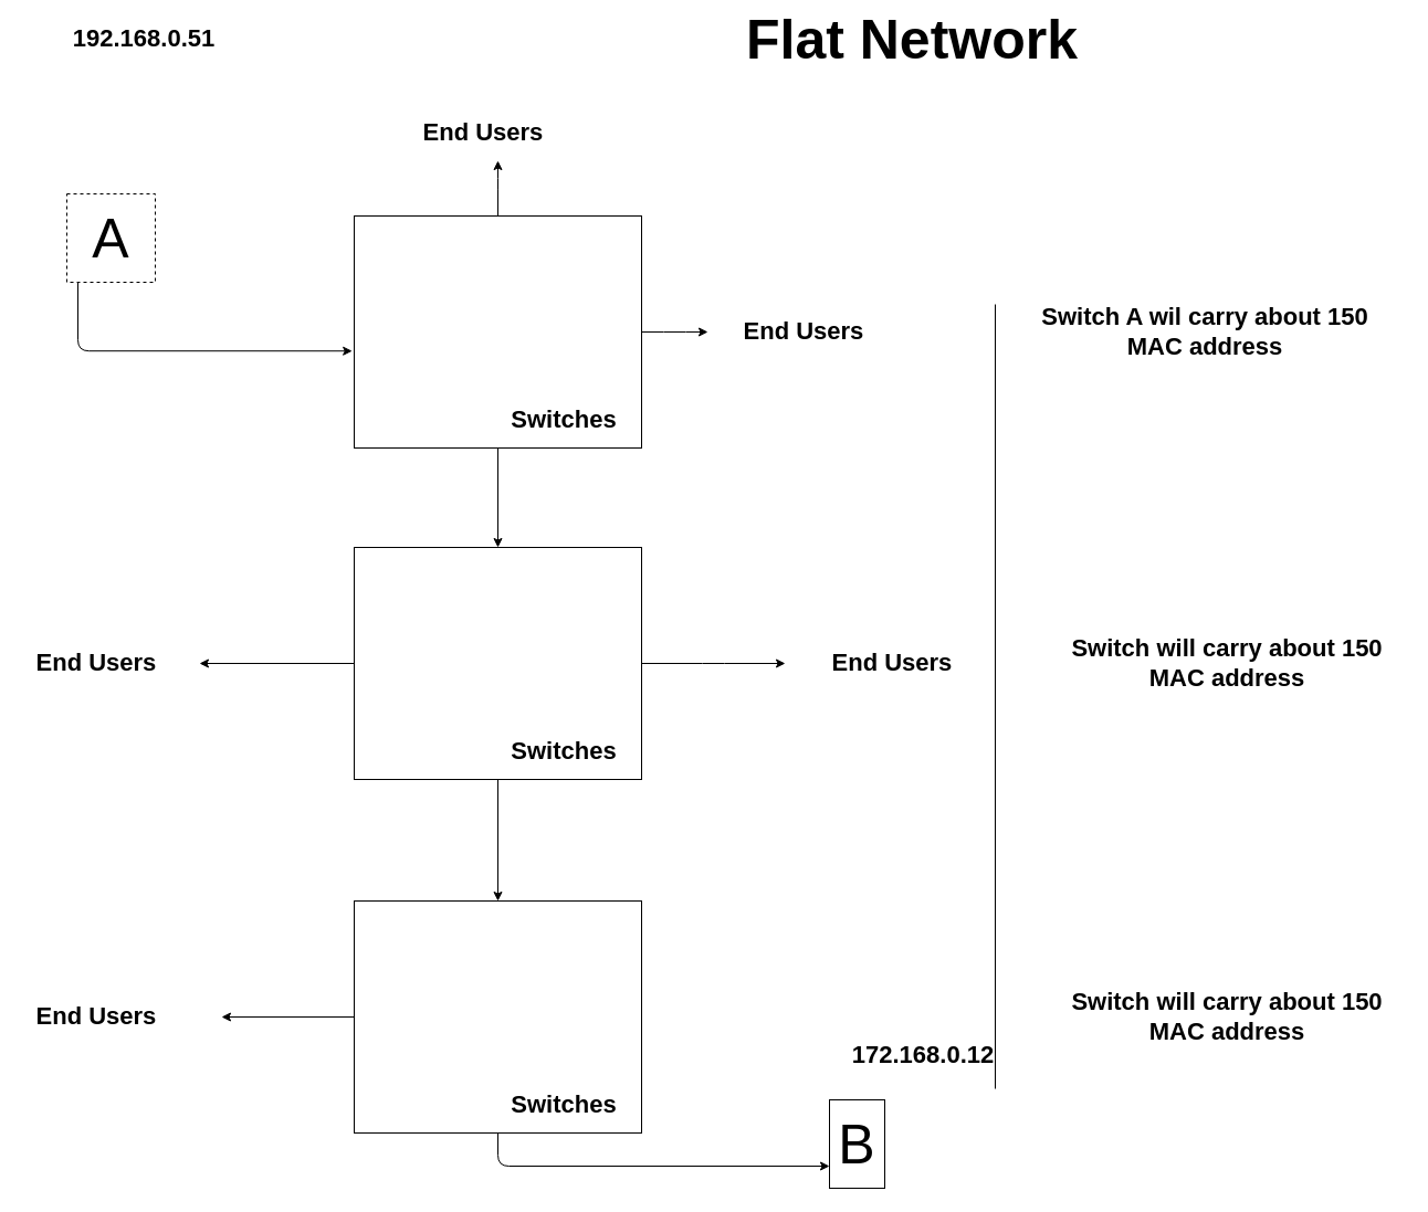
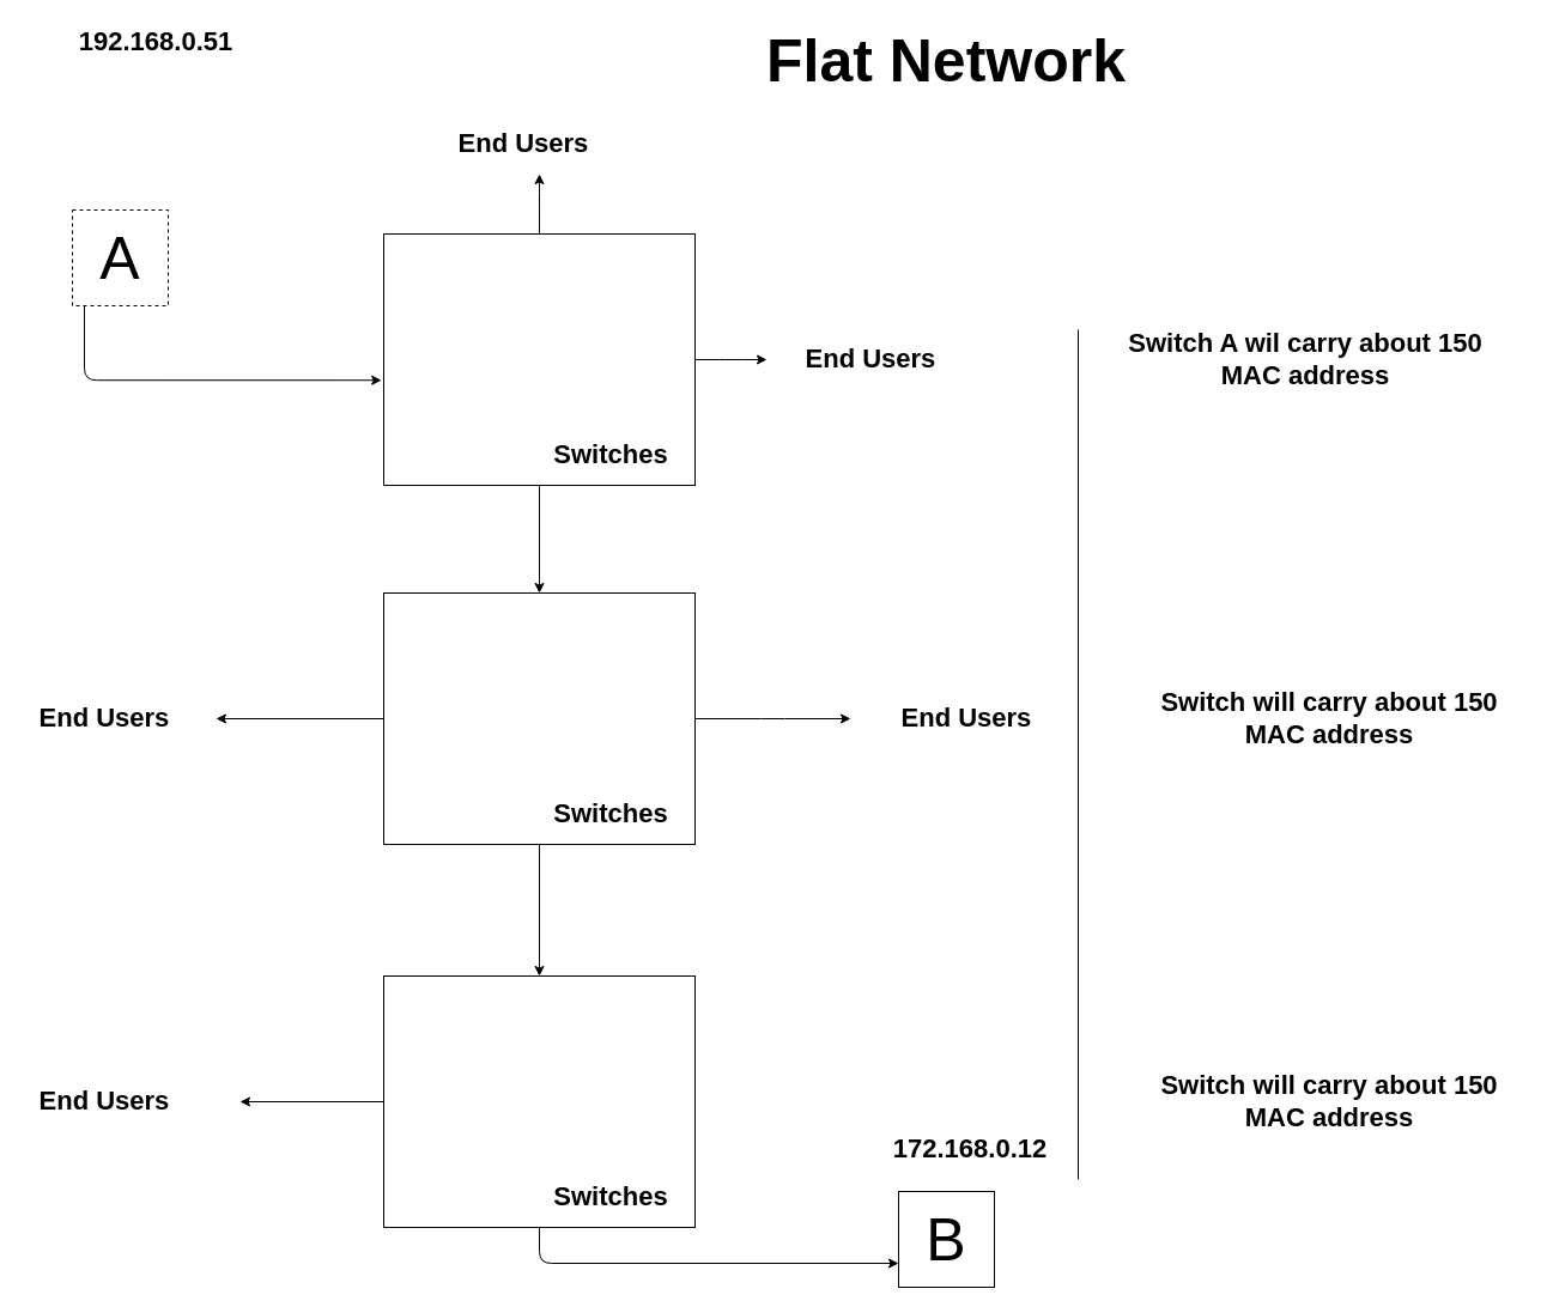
- <mxCell id="2" value="Flat Network" style="text;strokeColor=none;align=center;fillColor=none;html=1;verticalAlign=middle;whiteSpace=wrap;rounded=0;fontSize=50;fontStyle=1" parent="1" vertex="1"><mxGeometry x="545" y="20" width="560" height="30" as="geometry" /></mxCell>
+ <mxCell id="2" value="Flat Network" style="text;strokeColor=none;align=center;fillColor=none;html=1;verticalAlign=middle;whiteSpace=wrap;rounded=0;fontSize=50;fontStyle=1" parent="1" vertex="1"><mxGeometry x="510" y="35" width="560" height="30" as="geometry" /></mxCell>
- <mxCell id="26" value="172.168.0.12" style="text;strokeColor=none;align=center;fillColor=none;html=1;verticalAlign=middle;whiteSpace=wrap;rounded=0;fontSize=22;fontStyle=1" parent="1" vertex="1"><mxGeometry x="765" y="940" width="140" height="30" as="geometry" /></mxCell>
+ <mxCell id="26" value="172.168.0.12" style="text;strokeColor=none;align=center;fillColor=none;html=1;verticalAlign=middle;whiteSpace=wrap;rounded=0;fontSize=22;fontStyle=1" parent="1" vertex="1"><mxGeometry x="740" y="945" width="140" height="30" as="geometry" /></mxCell>
- <mxCell id="7" value="B" style="whiteSpace=wrap;html=1;fontSize=50;" parent="1" vertex="1"><mxGeometry x="750" y="995" width="50" height="80" as="geometry" /></mxCell>
+ <mxCell id="7" value="B" style="whiteSpace=wrap;html=1;fontSize=50;" parent="1" vertex="1"><mxGeometry x="750" y="995" width="80" height="80" as="geometry" /></mxCell>
